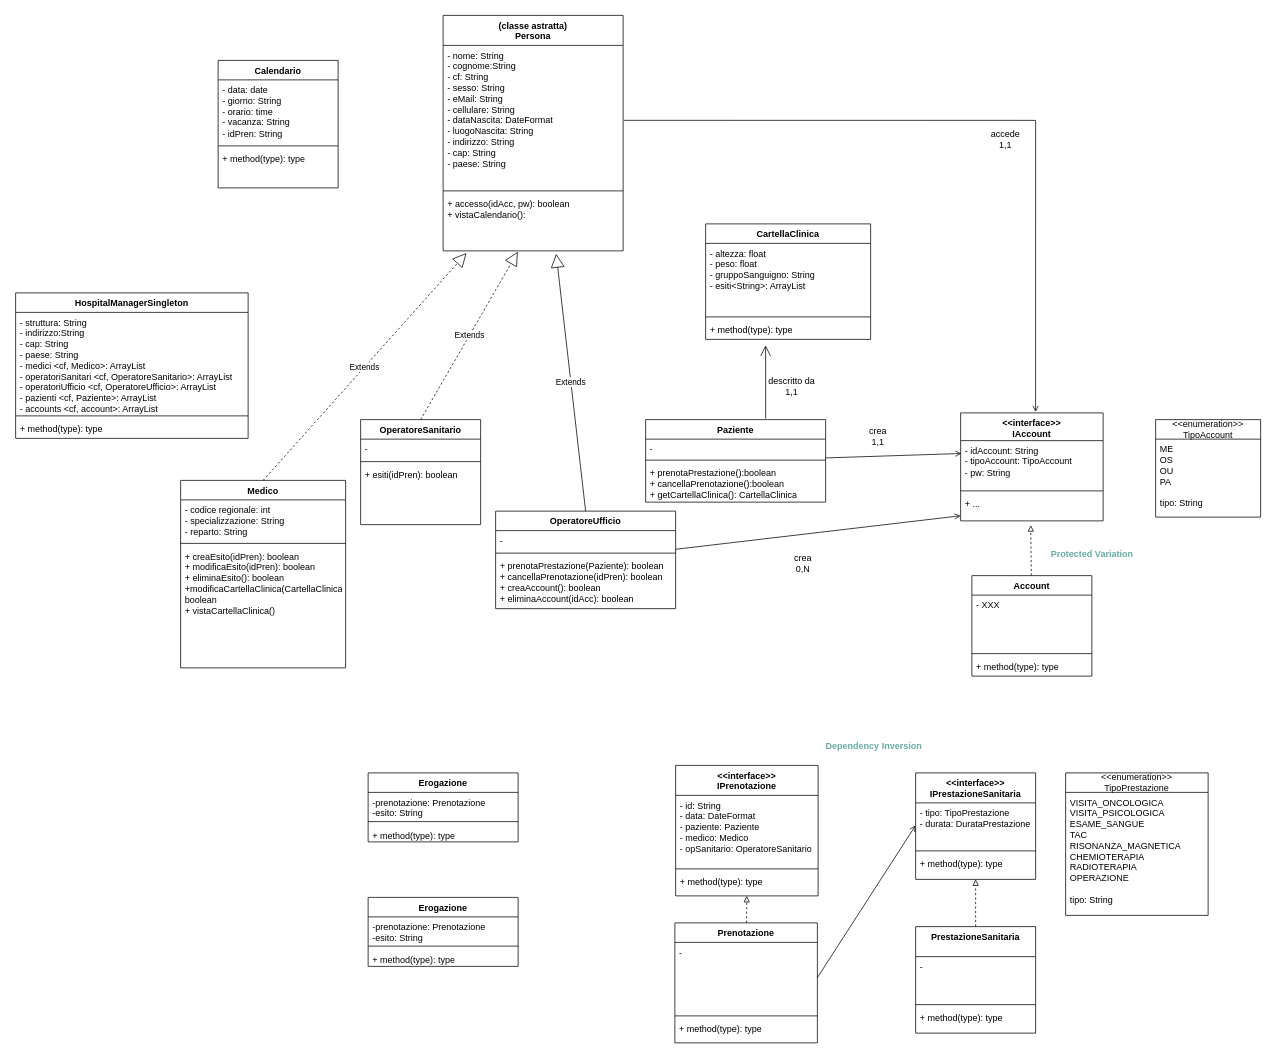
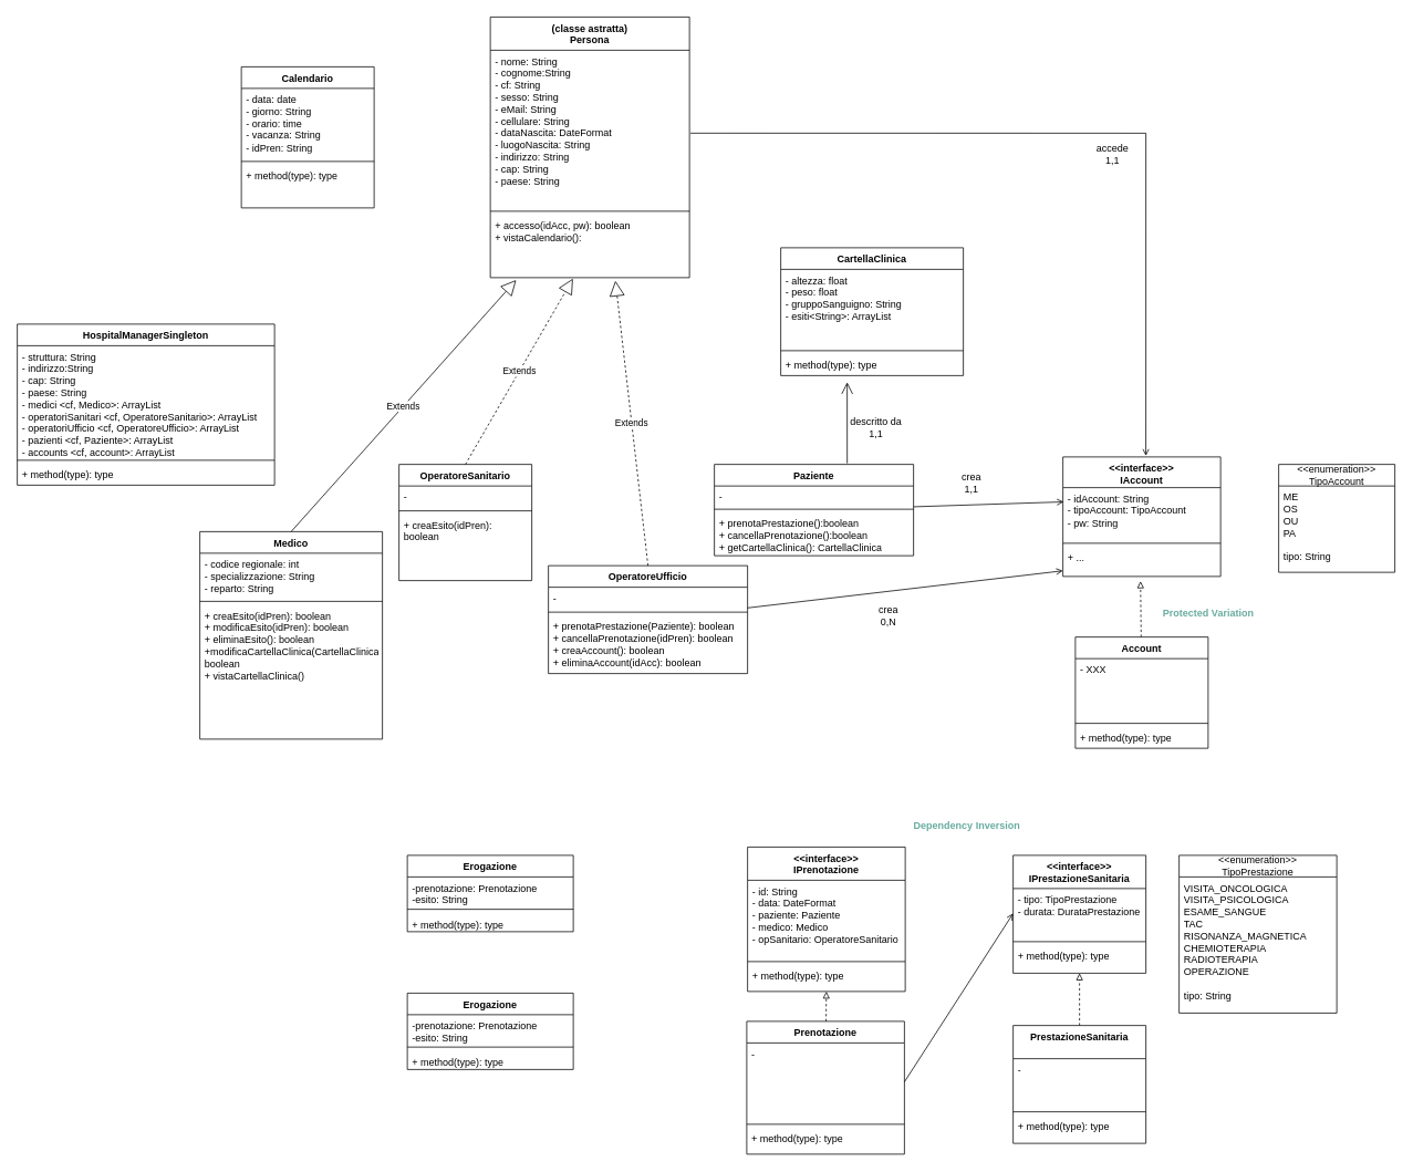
- <mxCell id="25" value="Extends" style="endArrow=block;endSize=16;endFill=0;html=1;rounded=0;exitX=0.5;exitY=0;exitDx=0;exitDy=0;entryX=0.13;entryY=1.038;entryDx=0;entryDy=0;entryPerimeter=0;dashed=1;" parent="1" source="6" target="5" edge="1"><mxGeometry width="160" relative="1" as="geometry"><mxPoint x="560" y="403" as="sourcePoint" /><mxPoint x="720" y="403" as="targetPoint" /></mxGeometry></mxCell>
+ <mxCell id="25" value="Extends" style="endArrow=block;endSize=16;endFill=0;html=1;rounded=0;exitX=0.5;exitY=0;exitDx=0;exitDy=0;entryX=0.13;entryY=1.038;entryDx=0;entryDy=0;entryPerimeter=0;" parent="1" source="6" target="5" edge="1"><mxGeometry width="160" relative="1" as="geometry"><mxPoint x="560" y="403" as="sourcePoint" /><mxPoint x="720" y="403" as="targetPoint" /></mxGeometry></mxCell>
- <mxCell id="24" value="Extends" style="endArrow=block;endSize=16;endFill=0;html=1;rounded=0;exitX=0.5;exitY=0;exitDx=0;exitDy=0;entryX=0.628;entryY=1.05;entryDx=0;entryDy=0;entryPerimeter=0;" parent="1" source="11" target="5" edge="1"><mxGeometry width="160" relative="1" as="geometry"><mxPoint x="560" y="603" as="sourcePoint" /><mxPoint x="630" y="453" as="targetPoint" /></mxGeometry></mxCell>
+ <mxCell id="24" value="Extends" style="endArrow=block;endSize=16;endFill=0;html=1;rounded=0;exitX=0.5;exitY=0;exitDx=0;exitDy=0;entryX=0.628;entryY=1.05;entryDx=0;entryDy=0;entryPerimeter=0;dashed=1;" parent="1" source="11" target="5" edge="1"><mxGeometry width="160" relative="1" as="geometry"><mxPoint x="560" y="603" as="sourcePoint" /><mxPoint x="630" y="453" as="targetPoint" /></mxGeometry></mxCell>
- <mxCell id="41" value="+ esiti(idPren): boolean&lt;br style=&quot;border-color: var(--border-color);&quot;&gt;" style="text;strokeColor=none;fillColor=none;align=left;verticalAlign=top;spacingLeft=4;spacingRight=4;overflow=hidden;rotatable=0;points=[[0,0.5],[1,0.5]];portConstraint=eastwest;whiteSpace=wrap;html=1;" parent="38" vertex="1"><mxGeometry y="60" width="160" height="80" as="geometry" /></mxCell>
+ <mxCell id="41" value="+ creaEsito(idPren): boolean&lt;br style=&quot;border-color: var(--border-color);&quot;&gt;" style="text;strokeColor=none;fillColor=none;align=left;verticalAlign=top;spacingLeft=4;spacingRight=4;overflow=hidden;rotatable=0;points=[[0,0.5],[1,0.5]];portConstraint=eastwest;whiteSpace=wrap;html=1;" parent="38" vertex="1"><mxGeometry y="60" width="160" height="80" as="geometry" /></mxCell>
- <mxCell id="69" value="crea &lt;br&gt;0,N" style="text;strokeColor=none;align=center;fillColor=none;html=1;verticalAlign=middle;whiteSpace=wrap;rounded=0;movable=1;resizable=1;rotatable=1;deletable=1;editable=1;locked=0;connectable=1;" vertex="1" parent="1"><mxGeometry x="1030" y="729" width="80" height="43" as="geometry" /></mxCell>
+ <mxCell id="69" value="crea &lt;br&gt;0,N" style="text;strokeColor=none;align=center;fillColor=none;html=1;verticalAlign=middle;whiteSpace=wrap;rounded=0;movable=1;resizable=1;rotatable=1;deletable=1;editable=1;locked=0;connectable=1;" vertex="1" parent="1"><mxGeometry x="1030" y="719" width="80" height="43" as="geometry" /></mxCell>
